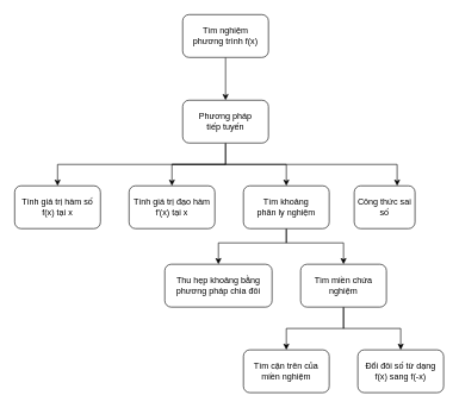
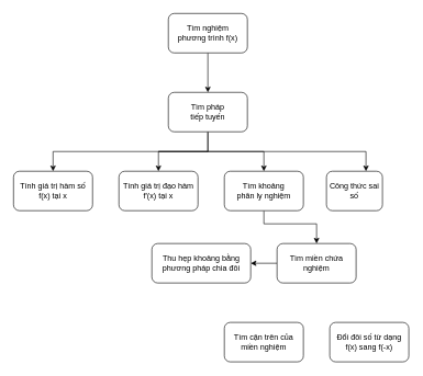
- <mxCell id="8" value="Phương pháp &lt;br&gt;tiếp tuyến" style="whiteSpace=wrap;html=1;rounded=1;" vertex="1" parent="1"><mxGeometry x="255" y="140" width="120" height="60" as="geometry" /></mxCell>
+ <mxCell id="8" value="Tìm pháp &lt;br&gt;tiếp tuyến" style="whiteSpace=wrap;html=1;rounded=1;" vertex="1" parent="1"><mxGeometry x="255" y="140" width="120" height="60" as="geometry" /></mxCell>
- <mxCell id="10" style="edgeStyle=orthogonalEdgeStyle;rounded=0;orthogonalLoop=1;jettySize=auto;html=1;exitX=0.5;exitY=1;exitDx=0;exitDy=0;" edge="1" parent="1" source="11" target="19"><mxGeometry relative="1" as="geometry"><mxPoint x="230" y="370" as="targetPoint" /><mxPoint x="480" y="310" as="sourcePoint" /><Array as="points"><mxPoint x="400" y="340" /><mxPoint x="305" y="340" /></Array></mxGeometry></mxCell>
- <mxCell id="12" style="edgeStyle=orthogonalEdgeStyle;rounded=0;orthogonalLoop=1;jettySize=auto;html=1;" edge="1" parent="1" source="14" target="17"><mxGeometry relative="1" as="geometry"><mxPoint x="530" y="510" as="targetPoint" /></mxGeometry></mxCell>
+ <mxCell id="12" style="edgeStyle=orthogonalEdgeStyle;rounded=0;orthogonalLoop=1;jettySize=auto;html=1;" edge="1" parent="1" source="14" target="19"><mxGeometry relative="1" as="geometry"><mxPoint x="530" y="510" as="targetPoint" /></mxGeometry></mxCell>
- <mxCell id="13" style="edgeStyle=orthogonalEdgeStyle;rounded=0;orthogonalLoop=1;jettySize=auto;html=1;" edge="1" parent="1" source="14" target="18"><mxGeometry relative="1" as="geometry"><mxPoint x="740" y="520" as="targetPoint" /></mxGeometry></mxCell>
